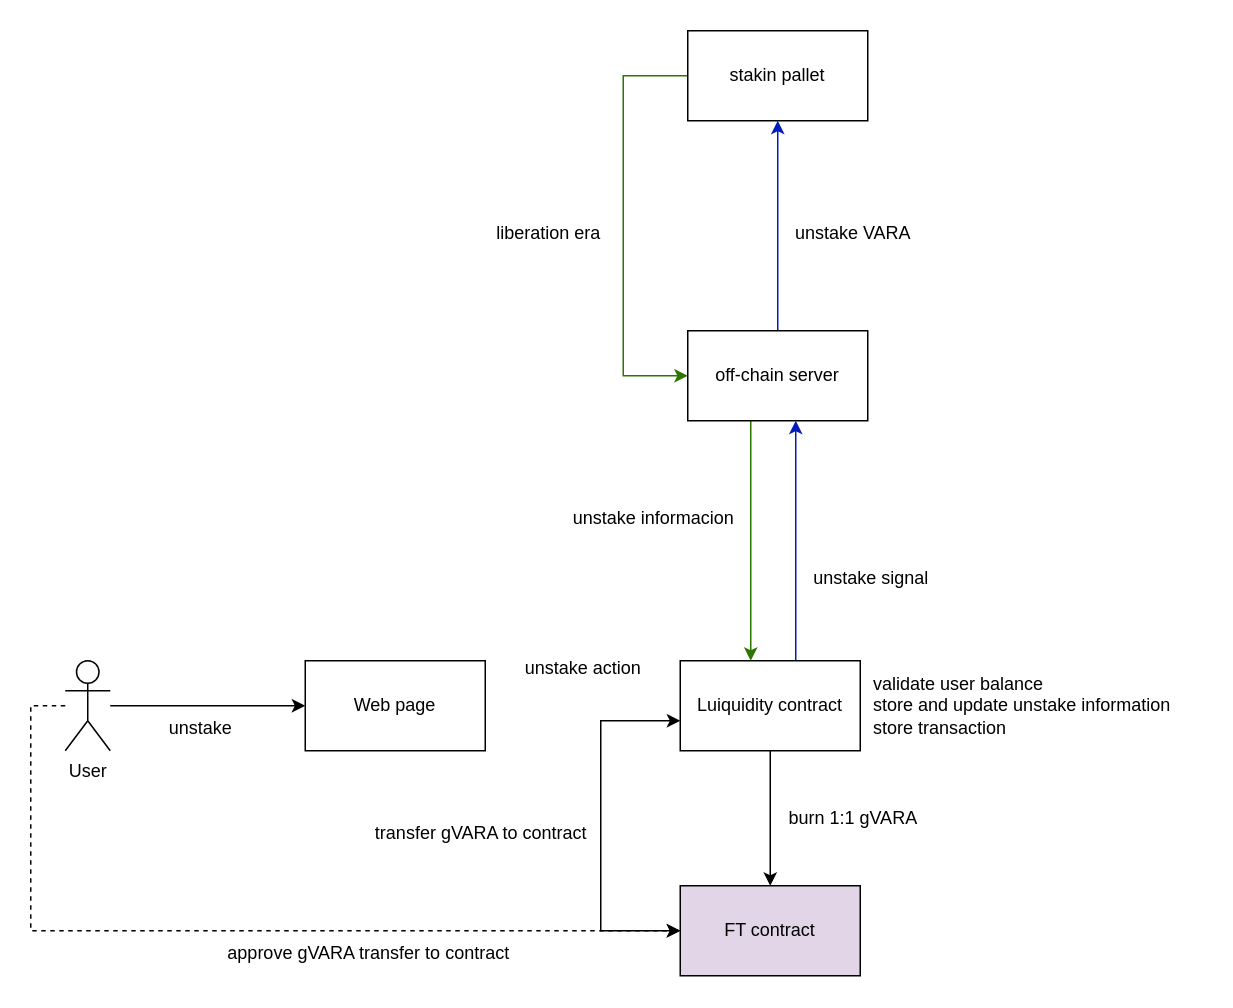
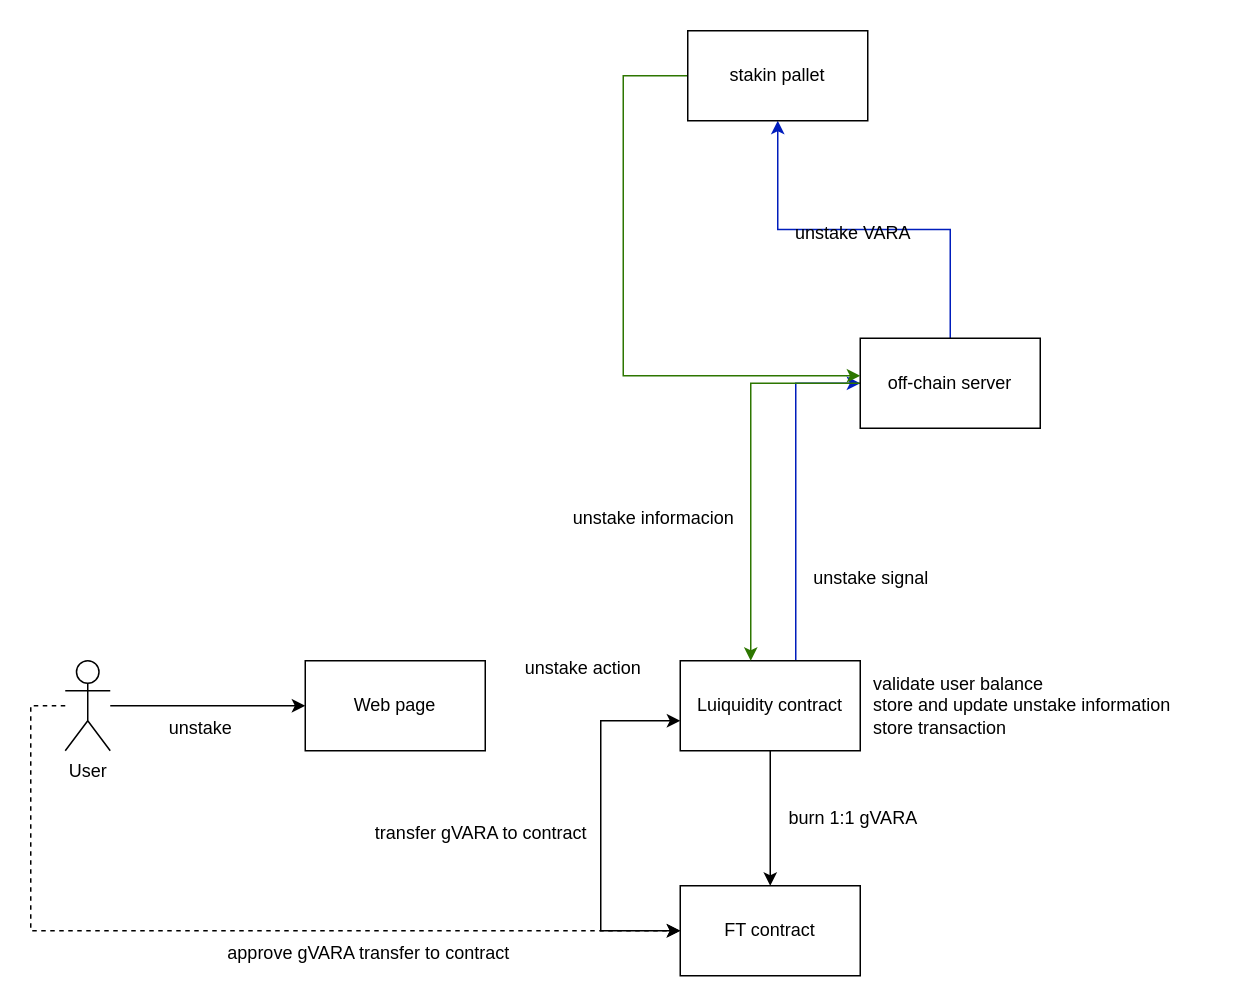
- <mxCell id="23" value="liberation era" style="text;html=1;align=center;verticalAlign=middle;resizable=0;points=[];autosize=1;strokeColor=none;fillColor=none;" vertex="1" parent="1"><mxGeometry x="320" y="140" width="90" height="30" as="geometry" /></mxCell>
- <mxCell id="16" value="off-chain server" style="rounded=0;whiteSpace=wrap;html=1;" vertex="1" parent="1"><mxGeometry x="458" y="220" width="120" height="60" as="geometry" /></mxCell>
+ <mxCell id="16" value="off-chain server" style="rounded=0;whiteSpace=wrap;html=1;" vertex="1" parent="1"><mxGeometry x="573" y="225" width="120" height="60" as="geometry" /></mxCell>
- <mxCell id="10" value="FT contract" style="rounded=0;whiteSpace=wrap;html=1;fillColor=#e1d5e7;" vertex="1" parent="1"><mxGeometry x="453" y="590" width="120" height="60" as="geometry" /></mxCell>
+ <mxCell id="10" value="FT contract" style="rounded=0;whiteSpace=wrap;html=1;" vertex="1" parent="1"><mxGeometry x="453" y="590" width="120" height="60" as="geometry" /></mxCell>
